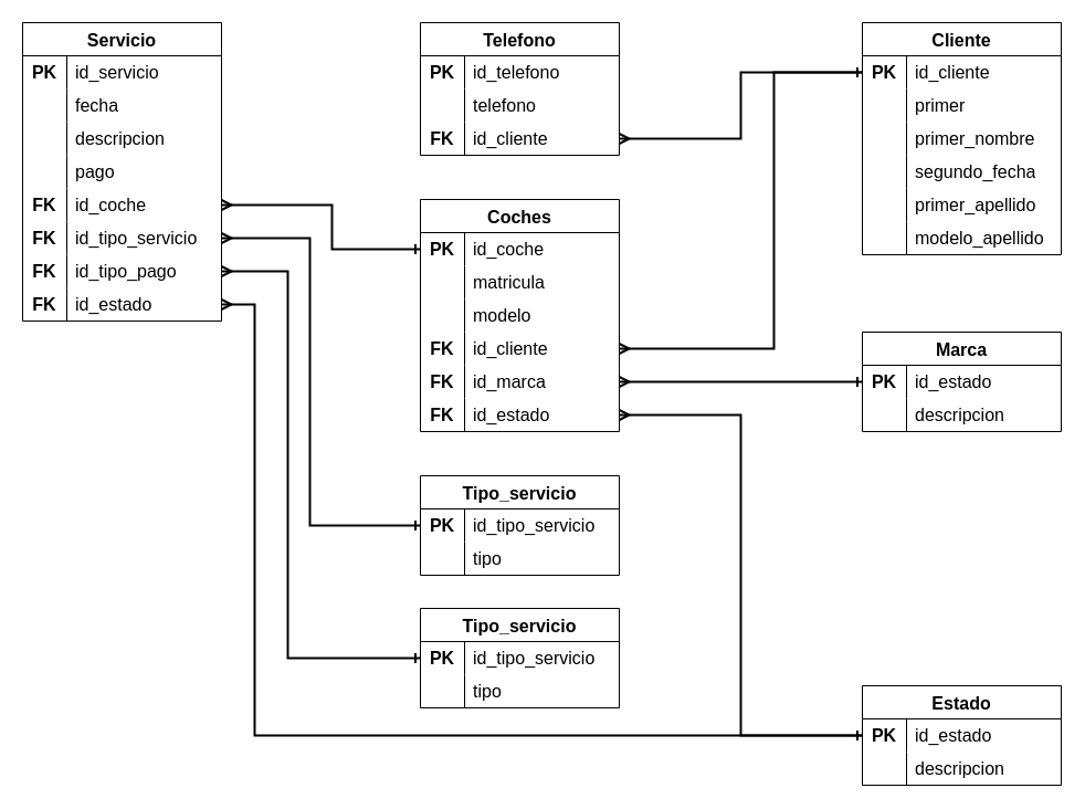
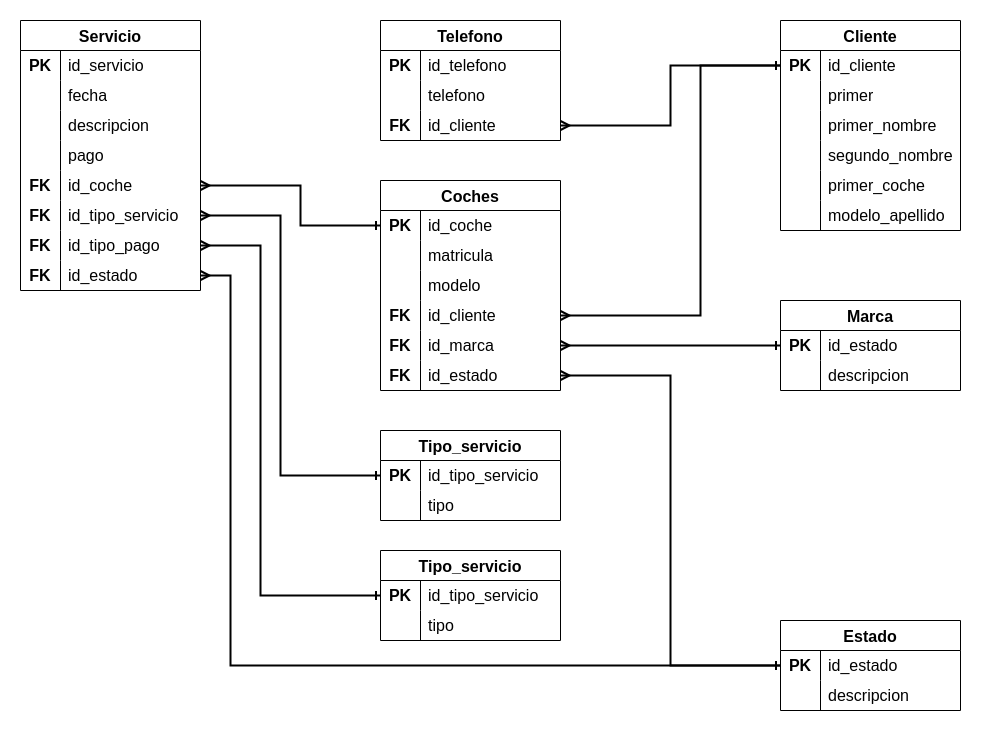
- <mxCell id="60" value="segundo_fecha" style="shape=partialRectangle;html=1;whiteSpace=wrap;connectable=0;fillColor=none;top=0;left=0;bottom=0;right=0;align=left;spacingLeft=6;overflow=hidden;strokeColor=inherit;fontSize=16;" vertex="1" parent="58"><mxGeometry x="40" width="140" height="30" as="geometry"><mxRectangle width="140" height="30" as="alternateBounds" /></mxGeometry></mxCell>
+ <mxCell id="60" value="segundo_nombre" style="shape=partialRectangle;html=1;whiteSpace=wrap;connectable=0;fillColor=none;top=0;left=0;bottom=0;right=0;align=left;spacingLeft=6;overflow=hidden;strokeColor=inherit;fontSize=16;" vertex="1" parent="58"><mxGeometry x="40" width="140" height="30" as="geometry"><mxRectangle width="140" height="30" as="alternateBounds" /></mxGeometry></mxCell>
- <mxCell id="63" value="primer_apellido" style="shape=partialRectangle;html=1;whiteSpace=wrap;connectable=0;fillColor=none;top=0;left=0;bottom=0;right=0;align=left;spacingLeft=6;overflow=hidden;strokeColor=inherit;fontSize=16;" vertex="1" parent="61"><mxGeometry x="40" width="140" height="30" as="geometry"><mxRectangle width="140" height="30" as="alternateBounds" /></mxGeometry></mxCell>
+ <mxCell id="63" value="primer_coche" style="shape=partialRectangle;html=1;whiteSpace=wrap;connectable=0;fillColor=none;top=0;left=0;bottom=0;right=0;align=left;spacingLeft=6;overflow=hidden;strokeColor=inherit;fontSize=16;" vertex="1" parent="61"><mxGeometry x="40" width="140" height="30" as="geometry"><mxRectangle width="140" height="30" as="alternateBounds" /></mxGeometry></mxCell>
